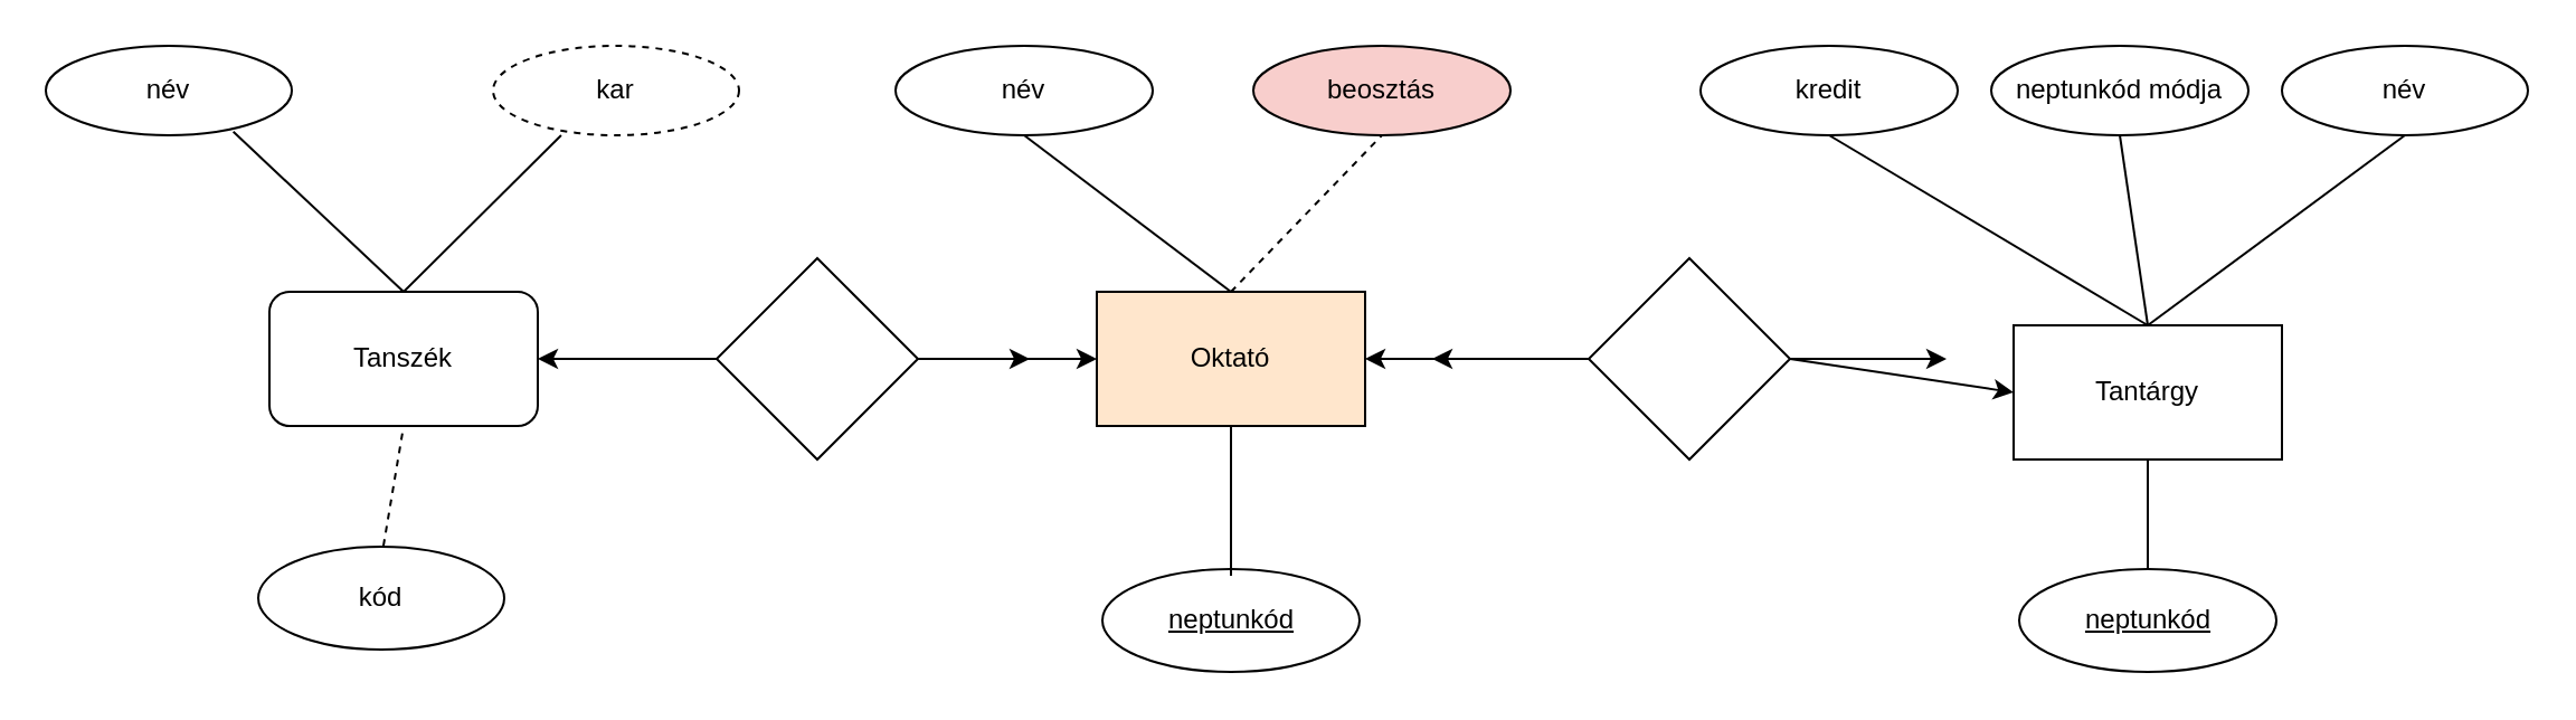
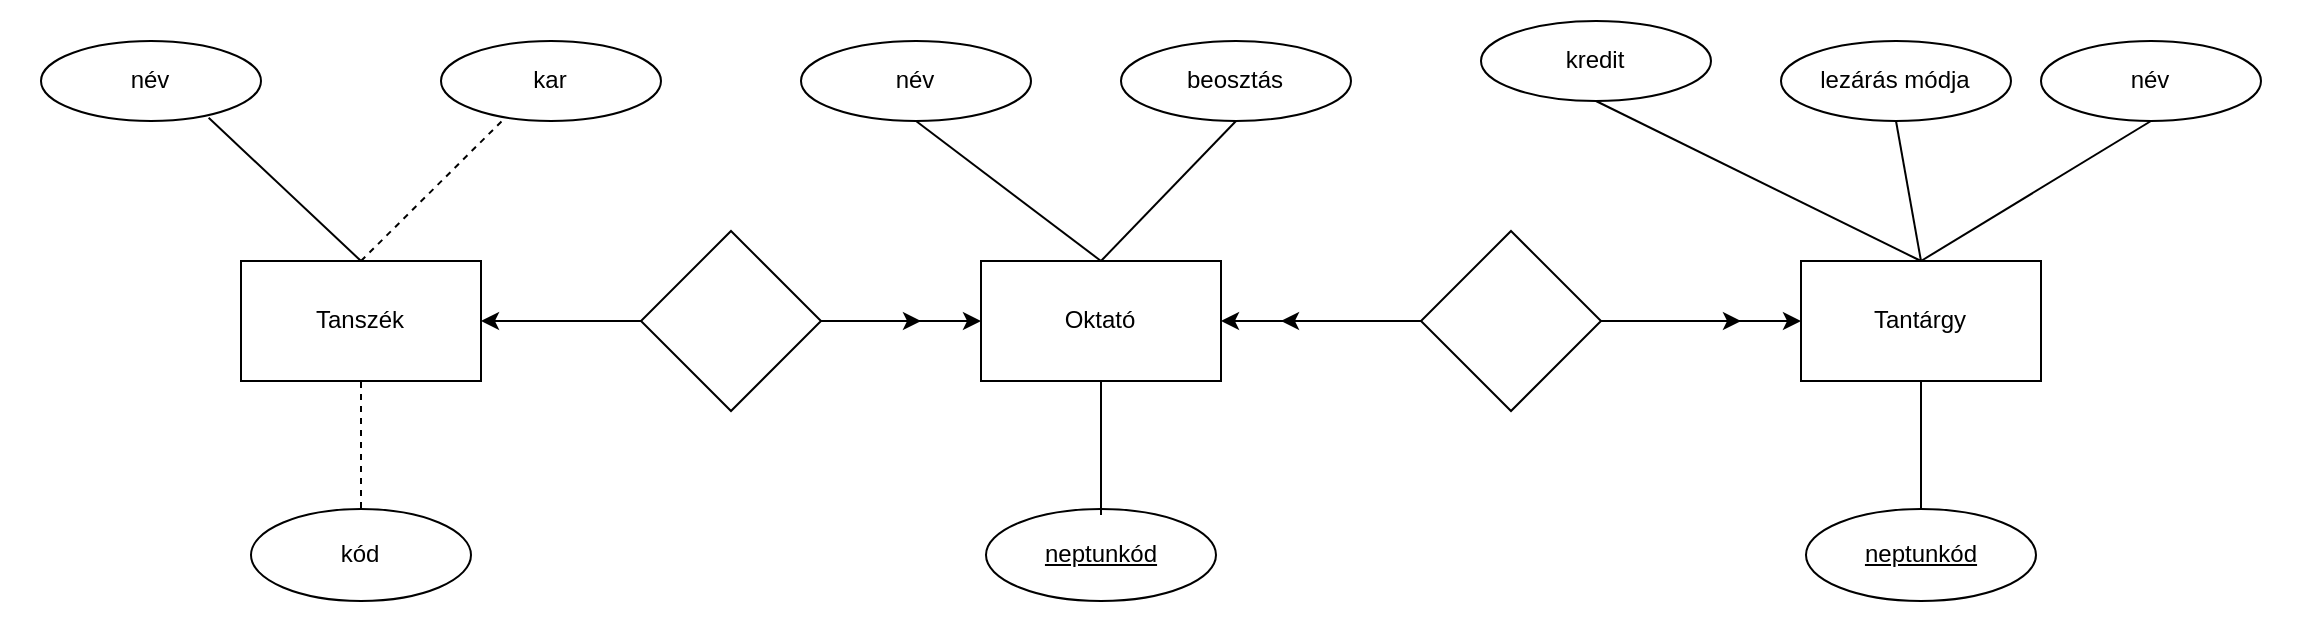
- <mxCell id="4" value="kar" style="ellipse;whiteSpace=wrap;html=1;dashed=1;" vertex="1" parent="1"><mxGeometry x="220" y="20" width="110" height="40" as="geometry" /></mxCell>
+ <mxCell id="4" value="kar" style="ellipse;whiteSpace=wrap;html=1;" vertex="1" parent="1"><mxGeometry x="220" y="20" width="110" height="40" as="geometry" /></mxCell>
- <mxCell id="28" value="beosztás" style="ellipse;whiteSpace=wrap;html=1;fillColor=#f8cecc;" vertex="1" parent="1"><mxGeometry x="560" y="20" width="115" height="40" as="geometry" /></mxCell>
+ <mxCell id="28" value="beosztás" style="ellipse;whiteSpace=wrap;html=1;" vertex="1" parent="1"><mxGeometry x="560" y="20" width="115" height="40" as="geometry" /></mxCell>
- <mxCell id="31" value="kredit" style="ellipse;whiteSpace=wrap;html=1;" vertex="1" parent="1"><mxGeometry x="760" y="20" width="115" height="40" as="geometry" /></mxCell>
+ <mxCell id="31" value="kredit" style="ellipse;whiteSpace=wrap;html=1;" vertex="1" parent="1"><mxGeometry x="740" y="10" width="115" height="40" as="geometry" /></mxCell>
- <mxCell id="30" value="neptunkód módja" style="ellipse;whiteSpace=wrap;html=1;" vertex="1" parent="1"><mxGeometry x="890" y="20" width="115" height="40" as="geometry" /></mxCell>
+ <mxCell id="30" value="lezárás módja" style="ellipse;whiteSpace=wrap;html=1;" vertex="1" parent="1"><mxGeometry x="890" y="20" width="115" height="40" as="geometry" /></mxCell>
- <mxCell id="8" value="" style="endArrow=none;html=1;rounded=0;entryX=0.277;entryY=1;entryDx=0;entryDy=0;entryPerimeter=0;exitX=0.5;exitY=0;exitDx=0;exitDy=0;" edge="1" parent="1" source="3" target="4"><mxGeometry width="50" height="50" relative="1" as="geometry"><mxPoint x="210" y="130" as="sourcePoint" /><mxPoint x="260" y="80" as="targetPoint" /></mxGeometry></mxCell>
+ <mxCell id="8" value="" style="endArrow=none;html=1;rounded=0;entryX=0.277;entryY=1;entryDx=0;entryDy=0;entryPerimeter=0;exitX=0.5;exitY=0;exitDx=0;exitDy=0;dashed=1;" edge="1" parent="1" source="3" target="4"><mxGeometry width="50" height="50" relative="1" as="geometry"><mxPoint x="210" y="130" as="sourcePoint" /><mxPoint x="260" y="80" as="targetPoint" /></mxGeometry></mxCell>
- <mxCell id="29" value="" style="endArrow=none;html=1;rounded=0;exitX=0.5;exitY=0;exitDx=0;exitDy=0;entryX=0.5;entryY=1;entryDx=0;entryDy=0;dashed=1;" edge="1" parent="1" source="13" target="28"><mxGeometry width="50" height="50" relative="1" as="geometry"><mxPoint x="560" y="120" as="sourcePoint" /><mxPoint x="610" y="70" as="targetPoint" /></mxGeometry></mxCell>
+ <mxCell id="29" value="" style="endArrow=none;html=1;rounded=0;exitX=0.5;exitY=0;exitDx=0;exitDy=0;entryX=0.5;entryY=1;entryDx=0;entryDy=0;" edge="1" parent="1" source="13" target="28"><mxGeometry width="50" height="50" relative="1" as="geometry"><mxPoint x="560" y="120" as="sourcePoint" /><mxPoint x="610" y="70" as="targetPoint" /></mxGeometry></mxCell>
- <mxCell id="3" value="Tanszék" style="whiteSpace=wrap;html=1;rounded=1;" vertex="1" parent="1"><mxGeometry x="120" y="130" width="120" height="60" as="geometry" /></mxCell>
+ <mxCell id="3" value="Tanszék" style="rounded=0;whiteSpace=wrap;html=1;" vertex="1" parent="1"><mxGeometry x="120" y="130" width="120" height="60" as="geometry" /></mxCell>
- <mxCell id="13" value="Oktató" style="rounded=0;whiteSpace=wrap;html=1;fillColor=#ffe6cc;" vertex="1" parent="1"><mxGeometry x="490" y="130" width="120" height="60" as="geometry" /></mxCell>
+ <mxCell id="13" value="Oktató" style="rounded=0;whiteSpace=wrap;html=1;" vertex="1" parent="1"><mxGeometry x="490" y="130" width="120" height="60" as="geometry" /></mxCell>
- <mxCell id="19" value="Tantárgy" style="rounded=0;whiteSpace=wrap;html=1;" vertex="1" parent="1"><mxGeometry x="900" y="145" width="120" height="60" as="geometry" /></mxCell>
+ <mxCell id="19" value="Tantárgy" style="rounded=0;whiteSpace=wrap;html=1;" vertex="1" parent="1"><mxGeometry x="900" y="130" width="120" height="60" as="geometry" /></mxCell>
- <mxCell id="10" value="kód" style="ellipse;whiteSpace=wrap;html=1;" vertex="1" parent="1"><mxGeometry x="115" y="244" width="110" height="46" as="geometry" /></mxCell>
+ <mxCell id="10" value="kód" style="ellipse;whiteSpace=wrap;html=1;" vertex="1" parent="1"><mxGeometry x="125" y="254" width="110" height="46" as="geometry" /></mxCell>
